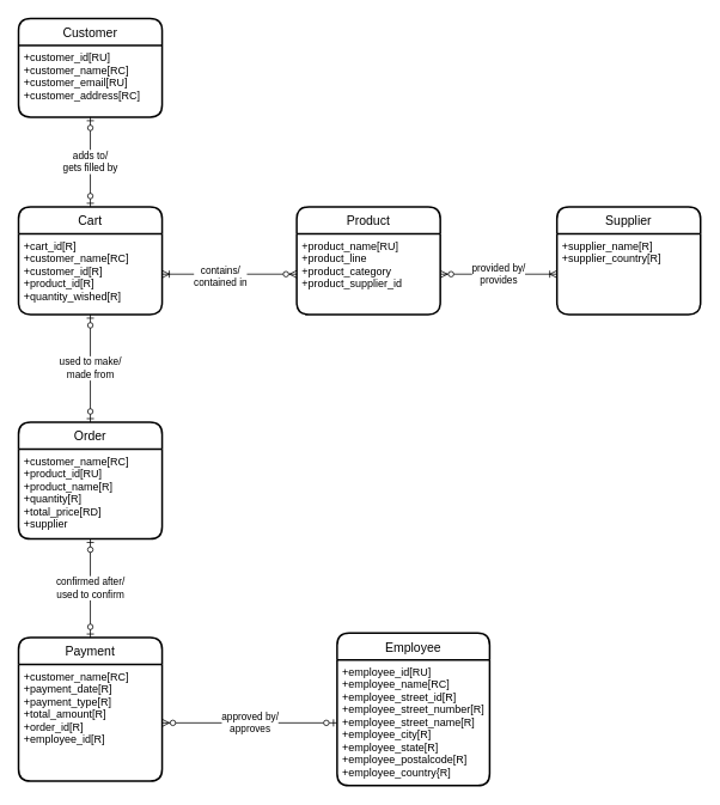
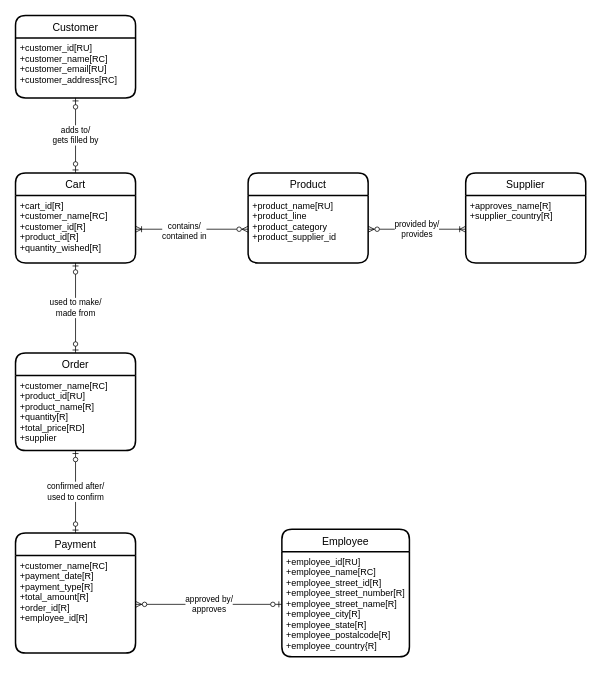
- <mxCell id="15" value="+supplier_name[R]&#10;+supplier_country[R]" style="align=left;strokeColor=none;fillColor=none;spacingLeft=4;fontSize=12;verticalAlign=top;resizable=0;rotatable=0;part=1;" vertex="1" parent="14"><mxGeometry y="30" width="160" height="90" as="geometry" /></mxCell>
+ <mxCell id="15" value="+approves_name[R]&#10;+supplier_country[R]" style="align=left;strokeColor=none;fillColor=none;spacingLeft=4;fontSize=12;verticalAlign=top;resizable=0;rotatable=0;part=1;" vertex="1" parent="14"><mxGeometry y="30" width="160" height="90" as="geometry" /></mxCell>
